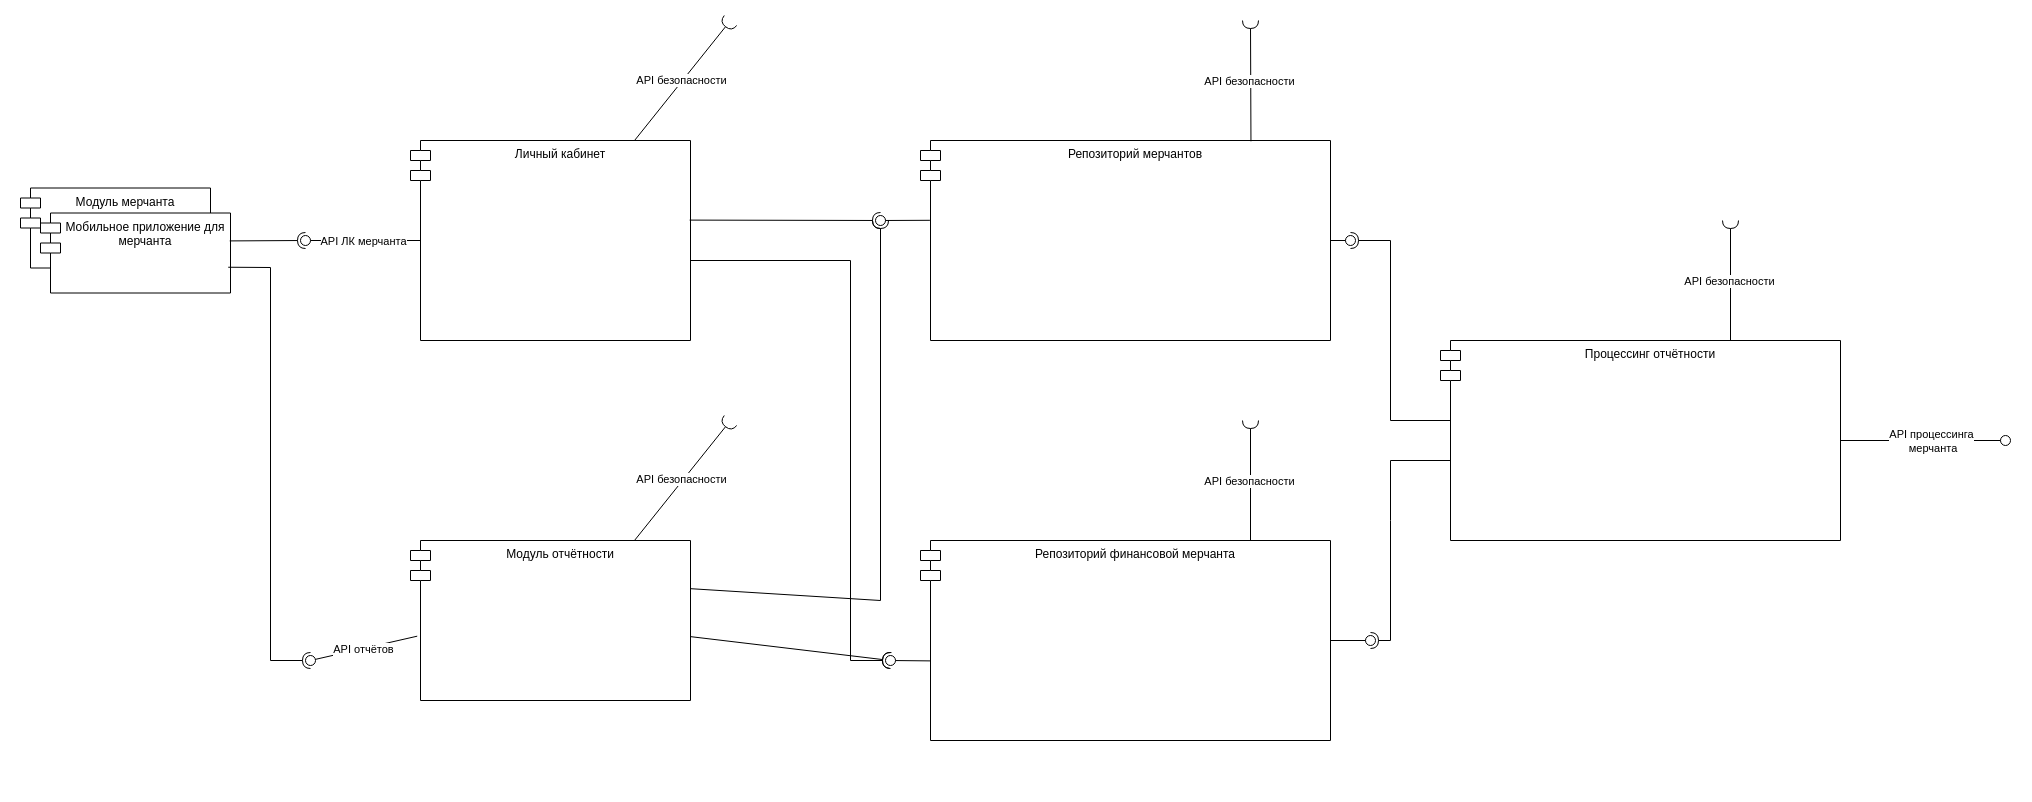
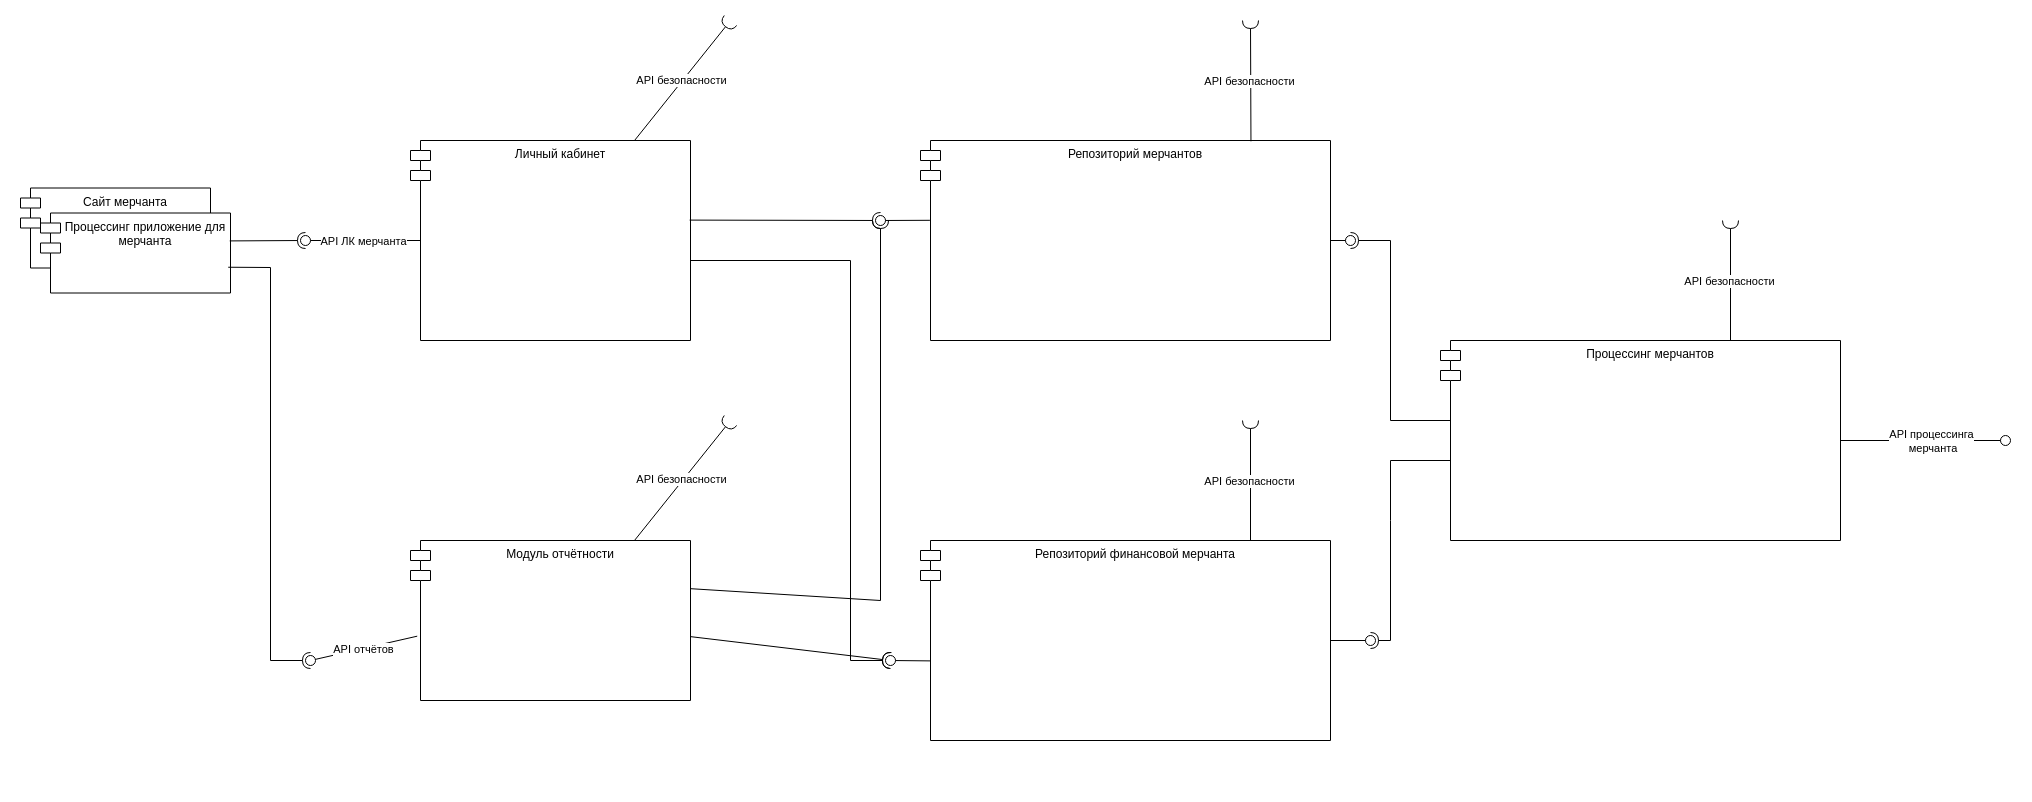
- <mxCell id="38" value="Модуль мерчанта" style="shape=module;align=left;spacingLeft=20;align=center;verticalAlign=top;whiteSpace=wrap;html=1;" vertex="1" parent="1"><mxGeometry x="20" y="187.5" width="190" height="80" as="geometry" /></mxCell>
+ <mxCell id="38" value="Сайт мерчанта" style="shape=module;align=left;spacingLeft=20;align=center;verticalAlign=top;whiteSpace=wrap;html=1;" vertex="1" parent="1"><mxGeometry x="20" y="187.5" width="190" height="80" as="geometry" /></mxCell>
- <mxCell id="39" value="Мобильное приложение для мерчанта" style="shape=module;align=left;spacingLeft=20;align=center;verticalAlign=top;whiteSpace=wrap;html=1;" vertex="1" parent="1"><mxGeometry x="40" y="212.5" width="190" height="80" as="geometry" /></mxCell>
+ <mxCell id="39" value="Процессинг приложение для мерчанта" style="shape=module;align=left;spacingLeft=20;align=center;verticalAlign=top;whiteSpace=wrap;html=1;" vertex="1" parent="1"><mxGeometry x="40" y="212.5" width="190" height="80" as="geometry" /></mxCell>
- <mxCell id="6" value="Процессинг отчётности" style="shape=module;align=left;spacingLeft=20;align=center;verticalAlign=top;whiteSpace=wrap;html=1;" vertex="1" parent="1"><mxGeometry x="1440" y="340" width="400" height="200" as="geometry" /></mxCell>
+ <mxCell id="6" value="Процессинг мерчантов" style="shape=module;align=left;spacingLeft=20;align=center;verticalAlign=top;whiteSpace=wrap;html=1;" vertex="1" parent="1"><mxGeometry x="1440" y="340" width="400" height="200" as="geometry" /></mxCell>
